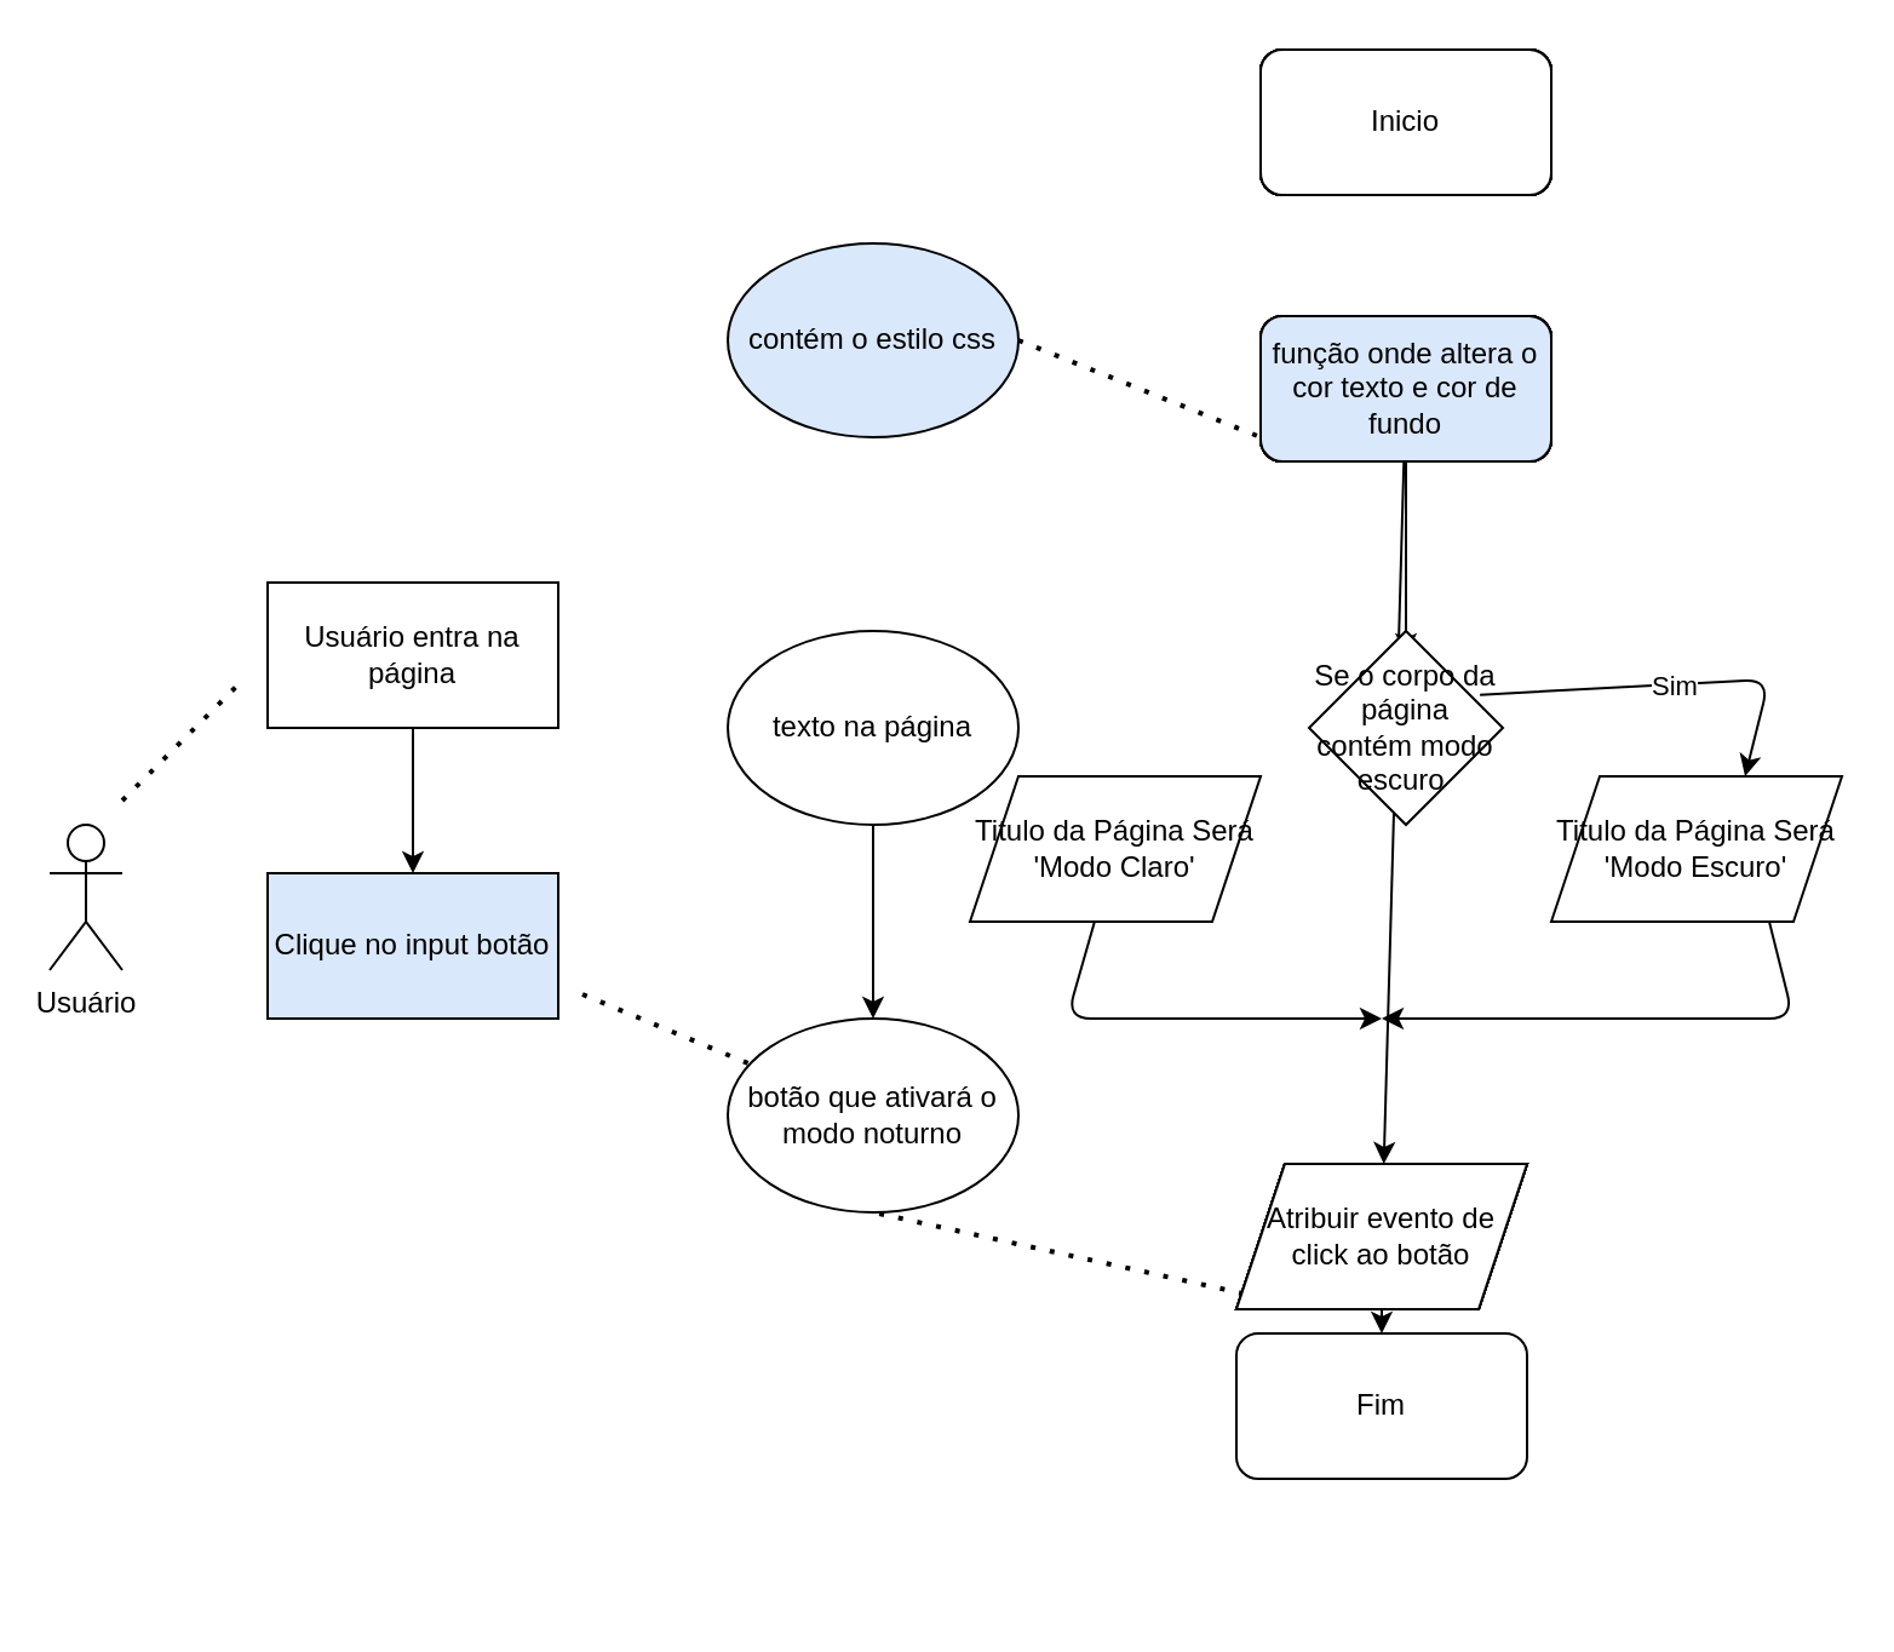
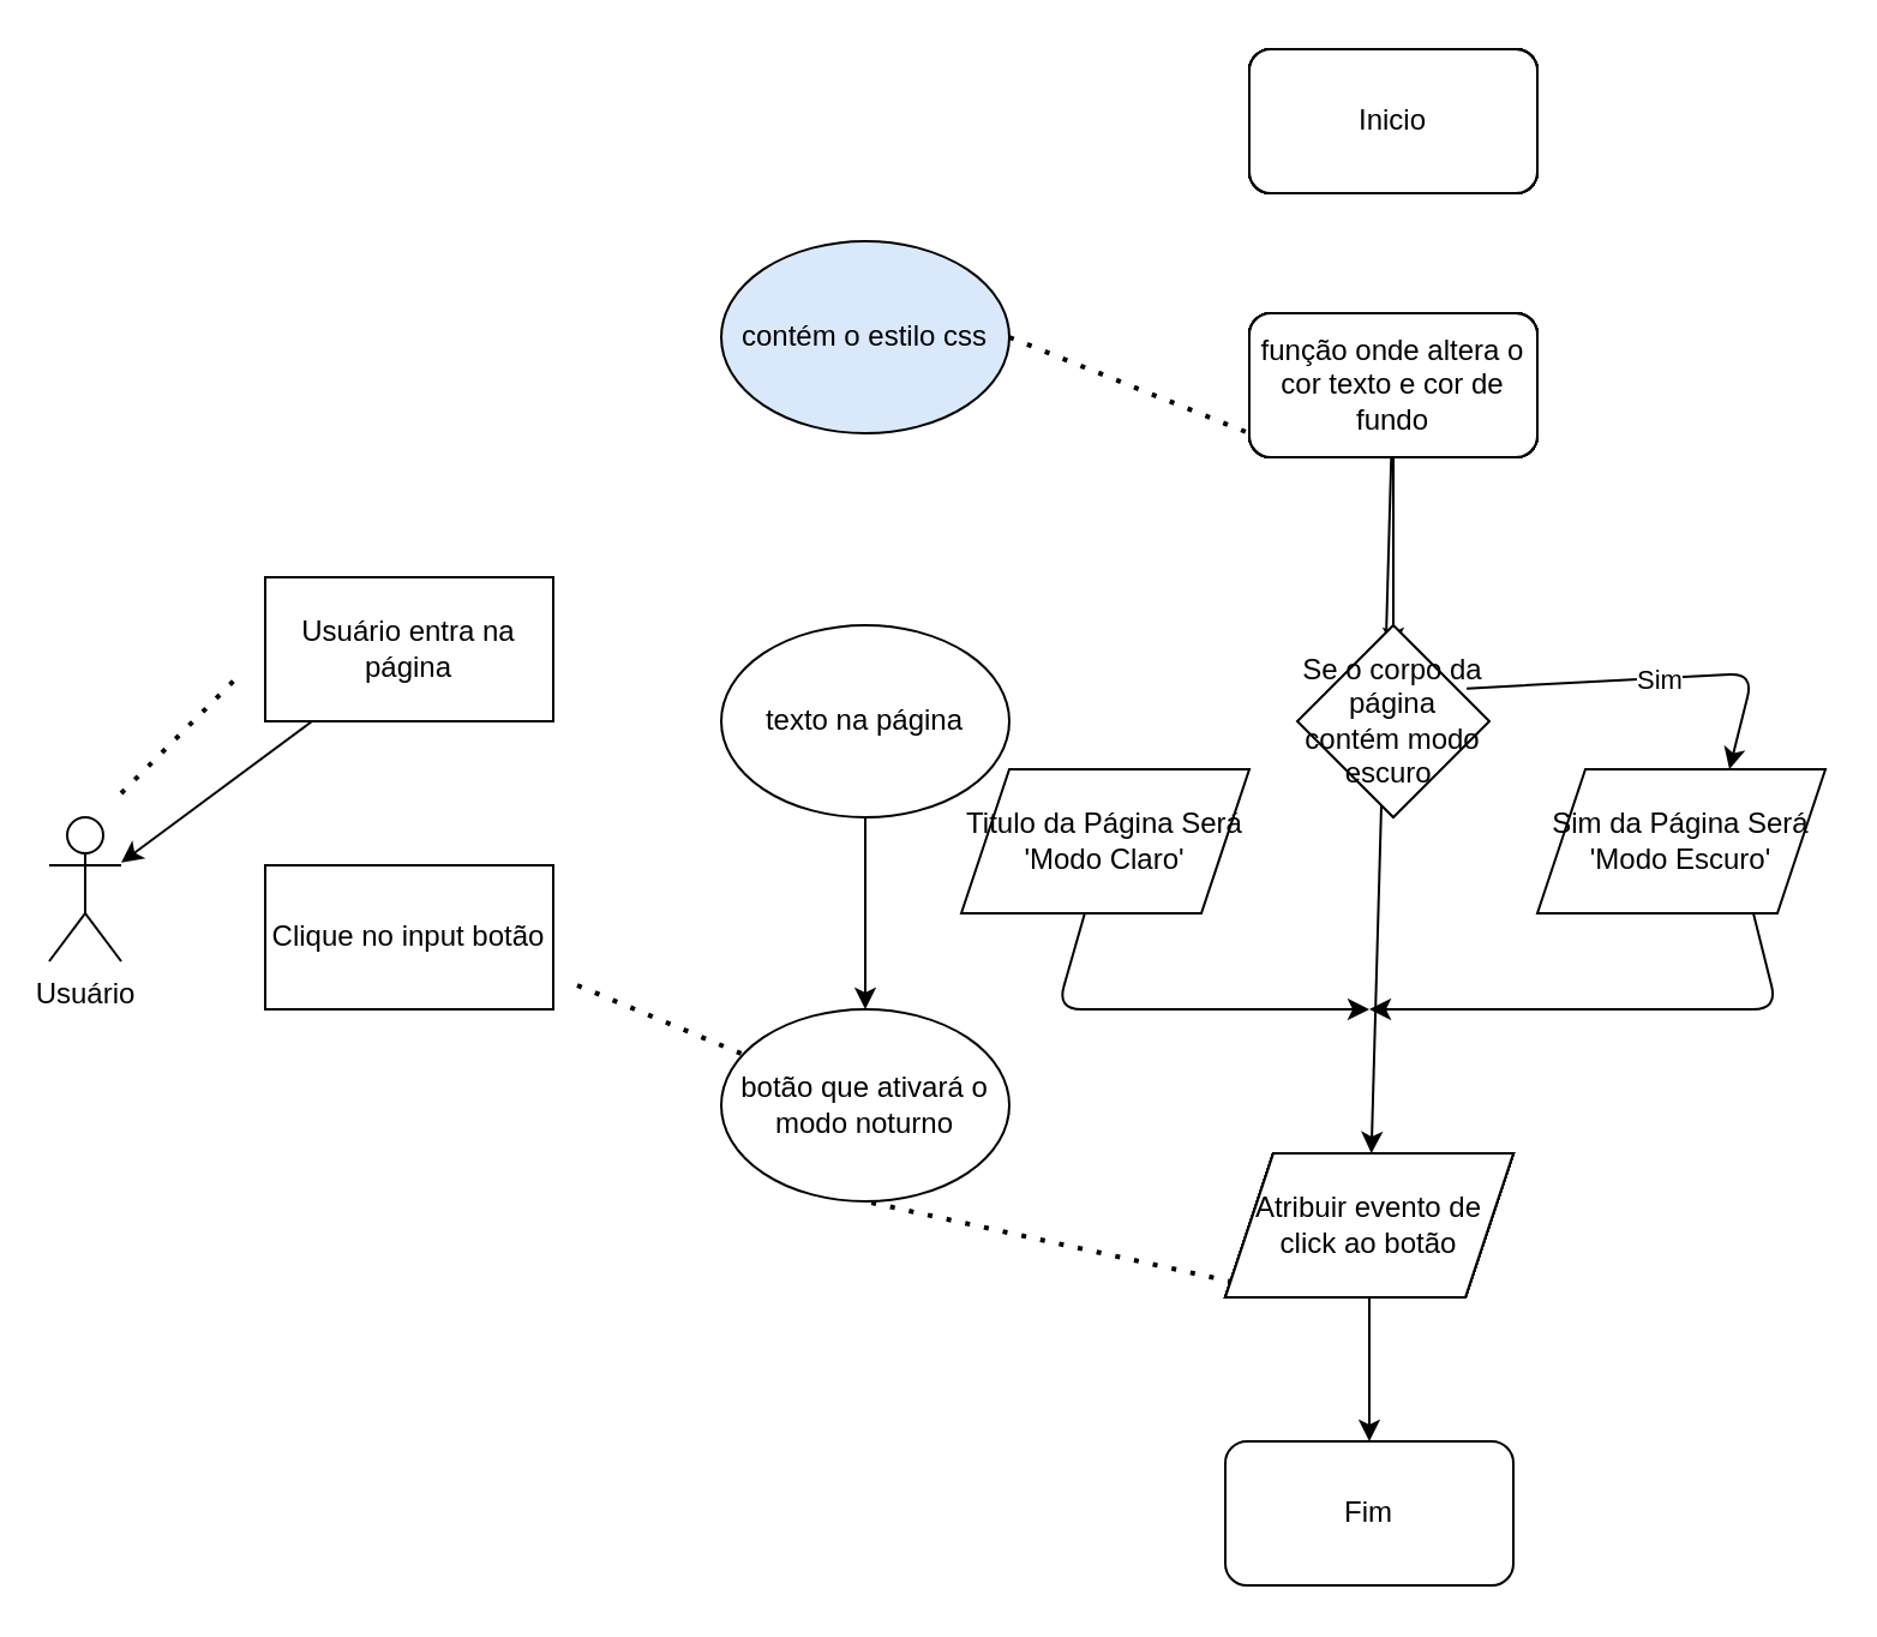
- <mxCell id="45" value="função onde altera o cor texto e cor de fundo" style="whiteSpace=wrap;html=1;rounded=1;fillColor=#dae8fc;" vertex="1" parent="1"><mxGeometry x="520" y="130" width="120" height="60" as="geometry" /></mxCell>
+ <mxCell id="45" value="função onde altera o cor texto e cor de fundo" style="whiteSpace=wrap;html=1;rounded=1;" vertex="1" parent="1"><mxGeometry x="520" y="130" width="120" height="60" as="geometry" /></mxCell>
- <mxCell id="3" value="" style="edgeStyle=none;html=1;" parent="1" source="4" target="5" edge="1"><mxGeometry relative="1" as="geometry" /></mxCell>
+ <mxCell id="3" value="" style="edgeStyle=none;html=1;" parent="1" source="4" target="2" edge="1"><mxGeometry relative="1" as="geometry" /></mxCell>
- <mxCell id="23" value="Titulo da Página Será 'Modo Escuro'" style="shape=parallelogram;perimeter=parallelogramPerimeter;whiteSpace=wrap;html=1;fixedSize=1;" vertex="1" parent="1"><mxGeometry x="640" y="320" width="120" height="60" as="geometry" /></mxCell>
+ <mxCell id="23" value="Sim da Página Será 'Modo Escuro'" style="shape=parallelogram;perimeter=parallelogramPerimeter;whiteSpace=wrap;html=1;fixedSize=1;" vertex="1" parent="1"><mxGeometry x="640" y="320" width="120" height="60" as="geometry" /></mxCell>
- <mxCell id="5" value="Clique no input botão" style="whiteSpace=wrap;html=1;rounded=0;fillColor=#dae8fc;" parent="1" vertex="1"><mxGeometry x="110" y="360" width="120" height="60" as="geometry" /></mxCell>
+ <mxCell id="5" value="Clique no input botão" style="whiteSpace=wrap;html=1;rounded=0;" parent="1" vertex="1"><mxGeometry x="110" y="360" width="120" height="60" as="geometry" /></mxCell>
- <mxCell id="18" value="Fim" style="rounded=1;whiteSpace=wrap;html=1;" parent="1" vertex="1"><mxGeometry x="510" y="550" width="120" height="60" as="geometry" /></mxCell>
+ <mxCell id="18" value="Fim" style="rounded=1;whiteSpace=wrap;html=1;" parent="1" vertex="1"><mxGeometry x="510" y="600" width="120" height="60" as="geometry" /></mxCell>
